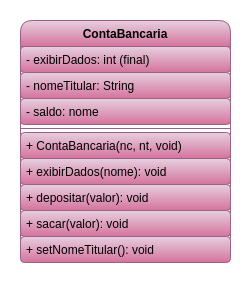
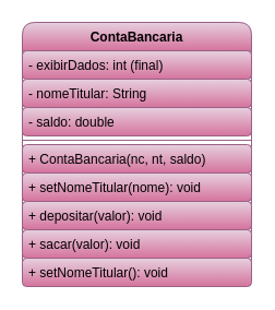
- <mxCell id="5" value="- saldo: nome" style="text;strokeColor=#996185;fillColor=#e6d0de;align=left;verticalAlign=top;spacingLeft=4;spacingRight=4;overflow=hidden;rotatable=0;points=[[0,0.5],[1,0.5]];portConstraint=eastwest;whiteSpace=wrap;html=1;gradientColor=#d5739d;rounded=1;" vertex="1" parent="2"><mxGeometry y="78" width="210" height="26" as="geometry" /></mxCell>
+ <mxCell id="5" value="- saldo: double" style="text;strokeColor=#996185;fillColor=#e6d0de;align=left;verticalAlign=top;spacingLeft=4;spacingRight=4;overflow=hidden;rotatable=0;points=[[0,0.5],[1,0.5]];portConstraint=eastwest;whiteSpace=wrap;html=1;gradientColor=#d5739d;rounded=1;" vertex="1" parent="2"><mxGeometry y="78" width="210" height="26" as="geometry" /></mxCell>
- <mxCell id="7" value="+ ContaBancaria(nc, nt, void)" style="text;strokeColor=#996185;fillColor=#e6d0de;align=left;verticalAlign=top;spacingLeft=4;spacingRight=4;overflow=hidden;rotatable=0;points=[[0,0.5],[1,0.5]];portConstraint=eastwest;whiteSpace=wrap;html=1;gradientColor=#d5739d;rounded=1;" vertex="1" parent="2"><mxGeometry y="112" width="210" height="26" as="geometry" /></mxCell>
+ <mxCell id="7" value="+ ContaBancaria(nc, nt, saldo)" style="text;strokeColor=#996185;fillColor=#e6d0de;align=left;verticalAlign=top;spacingLeft=4;spacingRight=4;overflow=hidden;rotatable=0;points=[[0,0.5],[1,0.5]];portConstraint=eastwest;whiteSpace=wrap;html=1;gradientColor=#d5739d;rounded=1;" vertex="1" parent="2"><mxGeometry y="112" width="210" height="26" as="geometry" /></mxCell>
- <mxCell id="8" value="+ exibirDados(nome): void" style="text;strokeColor=#996185;fillColor=#e6d0de;align=left;verticalAlign=top;spacingLeft=4;spacingRight=4;overflow=hidden;rotatable=0;points=[[0,0.5],[1,0.5]];portConstraint=eastwest;whiteSpace=wrap;html=1;gradientColor=#d5739d;rounded=1;" vertex="1" parent="2"><mxGeometry y="138" width="210" height="26" as="geometry" /></mxCell>
+ <mxCell id="8" value="+ setNomeTitular(nome): void" style="text;strokeColor=#996185;fillColor=#e6d0de;align=left;verticalAlign=top;spacingLeft=4;spacingRight=4;overflow=hidden;rotatable=0;points=[[0,0.5],[1,0.5]];portConstraint=eastwest;whiteSpace=wrap;html=1;gradientColor=#d5739d;rounded=1;" vertex="1" parent="2"><mxGeometry y="138" width="210" height="26" as="geometry" /></mxCell>
